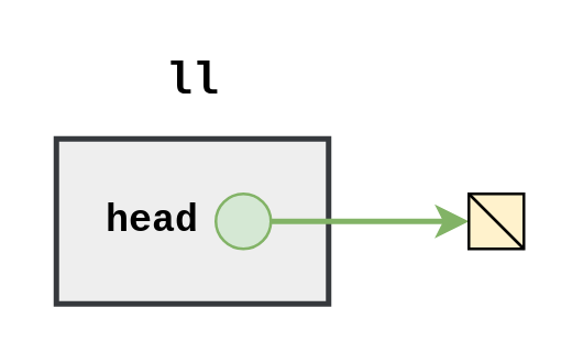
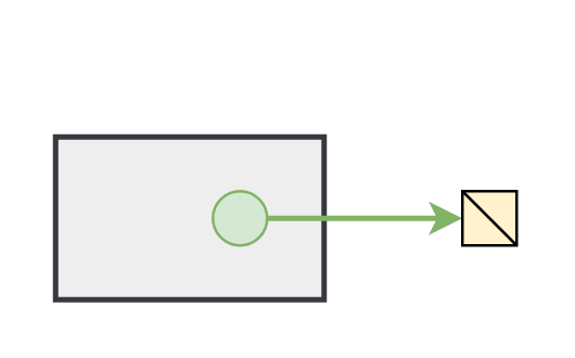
- <mxCell id="6" value="&lt;font style=&quot;font-size: 16px;&quot; face=&quot;Courier New&quot;&gt;&lt;b style=&quot;&quot;&gt;ll&lt;/b&gt;&lt;/font&gt;" style="text;html=1;align=center;verticalAlign=middle;whiteSpace=wrap;rounded=0;" parent="1" vertex="1"><mxGeometry x="49.5" y="20" width="40" height="20" as="geometry" /></mxCell>
- <mxCell id="5" value="&lt;font style=&quot;font-size: 14px;&quot; face=&quot;Courier New&quot;&gt;&lt;b style=&quot;&quot;&gt;head&lt;/b&gt;&lt;/font&gt;" style="text;html=1;align=right;verticalAlign=middle;whiteSpace=wrap;rounded=0;" parent="1" vertex="1"><mxGeometry x="34" y="70" width="40" height="20" as="geometry" /></mxCell>
